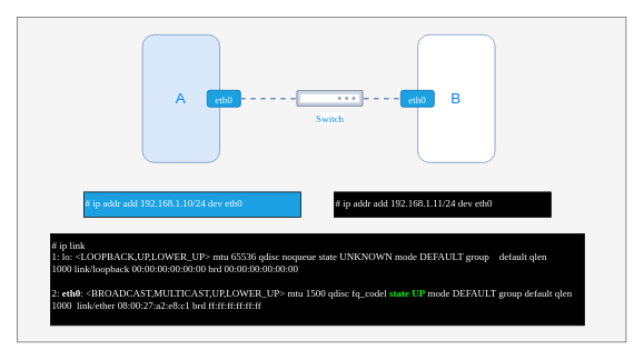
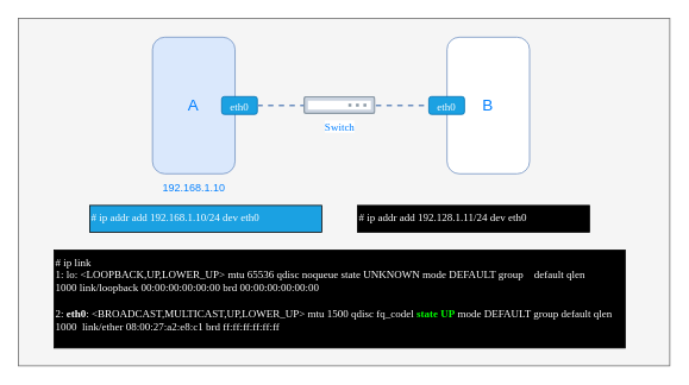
- <mxCell id="6" value="&lt;font face=&quot;Verdana&quot; color=&quot;#007fff&quot;&gt;Switch&lt;/font&gt;" style="aspect=fixed;perimeter=ellipsePerimeter;html=1;align=center;fontSize=12;verticalAlign=top;fontColor=#364149;shadow=0;dashed=0;image;image=img/lib/cumulus/switch_bare_metal_empty.svg;" parent="1" vertex="1"><mxGeometry x="355" y="107.81" width="80.64" height="20.16" as="geometry" /></mxCell>
+ <mxCell id="6" value="&lt;font face=&quot;Verdana&quot; color=&quot;#007fff&quot;&gt;Switch&lt;/font&gt;" style="aspect=fixed;perimeter=ellipsePerimeter;html=1;align=center;fontSize=12;verticalAlign=top;fontColor=#364149;shadow=0;dashed=0;image;image=img/lib/cumulus/switch_bare_metal_empty.svg;" parent="1" vertex="1"><mxGeometry x="340" y="107.81" width="80.64" height="20.16" as="geometry" /></mxCell>
+ <mxCell id="4" value="&lt;font color=&quot;#007fff&quot; style=&quot;font-size: 12px&quot;&gt;192.168.1.10&lt;/font&gt;" style="text;html=1;strokeColor=none;fillColor=none;align=center;verticalAlign=middle;whiteSpace=wrap;rounded=0;" parent="1" vertex="1"><mxGeometry x="161.63" y="200" width="110" height="20" as="geometry" /></mxCell>
- <mxCell id="13" value="&lt;font color=&quot;#ffffff&quot; style=&quot;font-size: 12px&quot;&gt;# ip addr add 192.168.1.11/24 dev eth0&amp;nbsp;&lt;/font&gt;" style="rounded=0;whiteSpace=wrap;html=1;fontFamily=Verdana;fontSize=12;fillColor=#000000;horizontal=1;verticalAlign=top;spacing=2;align=left;" vertex="1" parent="1"><mxGeometry x="400" y="230" width="260" height="30" as="geometry" /></mxCell>
+ <mxCell id="13" value="&lt;font color=&quot;#ffffff&quot; style=&quot;font-size: 12px&quot;&gt;# ip addr add 192.128.1.11/24 dev eth0&amp;nbsp;&lt;/font&gt;" style="rounded=0;whiteSpace=wrap;html=1;fontFamily=Verdana;fontSize=12;fillColor=#000000;horizontal=1;verticalAlign=top;spacing=2;align=left;" vertex="1" parent="1"><mxGeometry x="400" y="230" width="260" height="30" as="geometry" /></mxCell>
